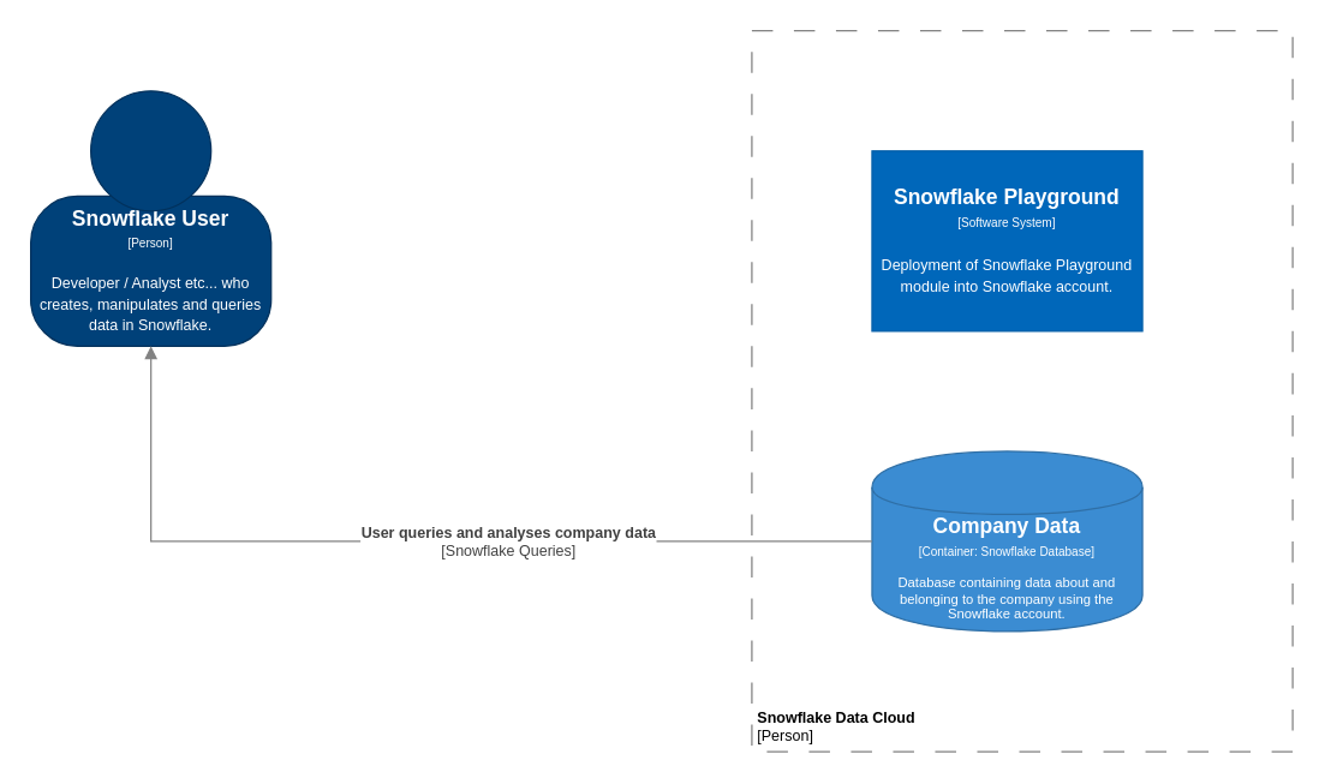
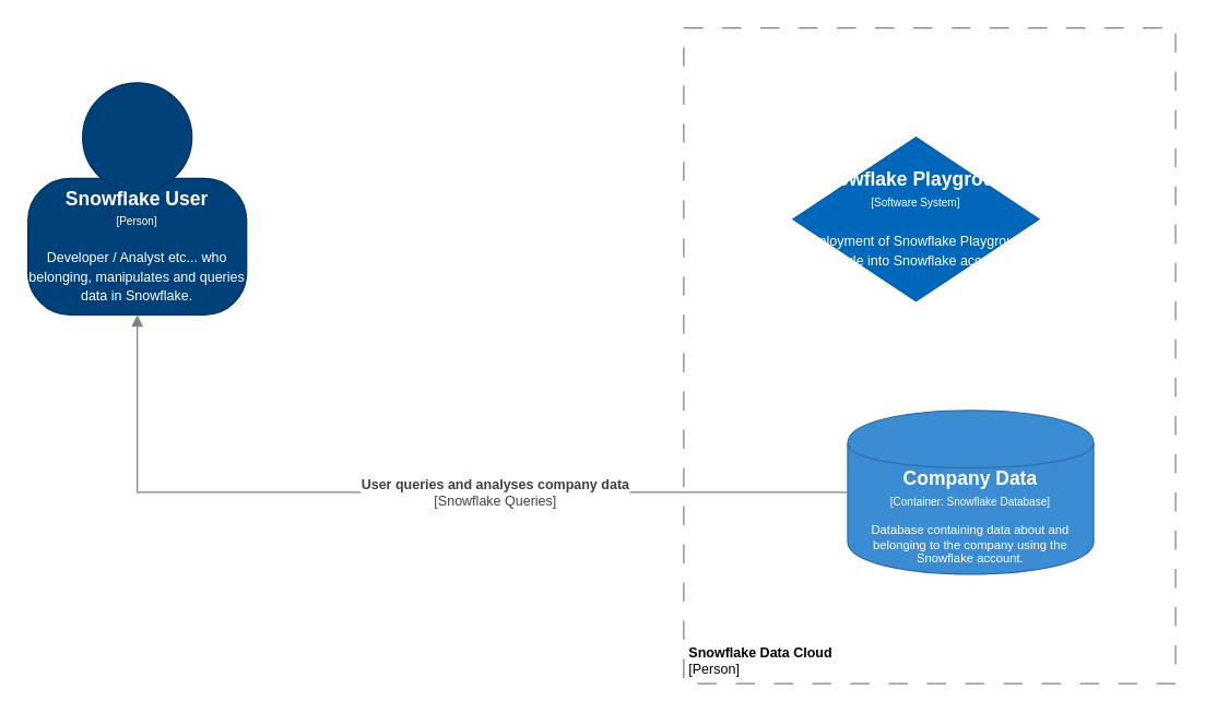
- <mxCell id="6" value="&lt;div&gt;&lt;span style=&quot;font-size: 14px&quot;&gt;&lt;b&gt;Snowflake Playground&lt;/b&gt;&lt;/span&gt;&lt;/div&gt;&lt;div&gt;&lt;span style=&quot;font-size: 8px&quot;&gt;[Software System]&lt;/span&gt;&lt;/div&gt;&lt;div&gt;&lt;span style=&quot;font-size: 8px&quot;&gt;&lt;br&gt;&lt;/span&gt;&lt;/div&gt;&lt;div&gt;&lt;font size=&quot;1&quot;&gt;Deployment of Snowflake Playground module into Snowflake account.&lt;/font&gt;&lt;/div&gt;" style="rounded=0;whiteSpace=wrap;html=1;fillColor=#0067BA;fontColor=#FFFFFF;strokeColor=#005DA8;resizable=0;rotatable=0;metaEdit=1;" vertex="1" parent="1"><mxGeometry x="580" y="100" width="180" height="120" as="geometry" /></mxCell>
+ <mxCell id="6" value="&lt;div&gt;&lt;span style=&quot;font-size: 14px&quot;&gt;&lt;b&gt;Snowflake Playground&lt;/b&gt;&lt;/span&gt;&lt;/div&gt;&lt;div&gt;&lt;span style=&quot;font-size: 8px&quot;&gt;[Software System]&lt;/span&gt;&lt;/div&gt;&lt;div&gt;&lt;span style=&quot;font-size: 8px&quot;&gt;&lt;br&gt;&lt;/span&gt;&lt;/div&gt;&lt;div&gt;&lt;font size=&quot;1&quot;&gt;Deployment of Snowflake Playground module into Snowflake account.&lt;/font&gt;&lt;/div&gt;" style="rhombus;whiteSpace=wrap;html=1;fillColor=#0067BA;fontColor=#FFFFFF;strokeColor=#005DA8;resizable=0;rotatable=0;metaEdit=1;" vertex="1" parent="1"><mxGeometry x="580" y="100" width="180" height="120" as="geometry" /></mxCell>
- <mxCell id="4" value="&lt;div style=&quot;color: rgb(255 , 255 , 255) ; white-space: normal&quot;&gt;&lt;span style=&quot;font-size: 14px&quot;&gt;&lt;b&gt;Snowflake User&lt;/b&gt;&lt;/span&gt;&lt;/div&gt;&lt;div style=&quot;color: rgb(255 , 255 , 255) ; white-space: normal&quot;&gt;&lt;font style=&quot;font-size: 8px&quot;&gt;[Person]&lt;/font&gt;&lt;/div&gt;&lt;div style=&quot;color: rgb(255 , 255 , 255) ; white-space: normal ; font-size: 8px&quot;&gt;&lt;span style=&quot;font-size: x-small&quot;&gt;&lt;br&gt;&lt;/span&gt;&lt;/div&gt;&lt;div style=&quot;color: rgb(255 , 255 , 255) ; white-space: normal&quot;&gt;&lt;font size=&quot;1&quot;&gt;Developer / Analyst etc... who creates, manipulates and queries data in Snowflake.&lt;/font&gt;&lt;/div&gt;" style="rounded=1;whiteSpace=wrap;html=1;strokeColor=#00315C;fillColor=#004179;fontColor=#000000;arcSize=31;metaEdit=1;" vertex="1" parent="3"><mxGeometry y="70" width="160" height="100" as="geometry" /></mxCell>
+ <mxCell id="4" value="&lt;div style=&quot;color: rgb(255 , 255 , 255) ; white-space: normal&quot;&gt;&lt;span style=&quot;font-size: 14px&quot;&gt;&lt;b&gt;Snowflake User&lt;/b&gt;&lt;/span&gt;&lt;/div&gt;&lt;div style=&quot;color: rgb(255 , 255 , 255) ; white-space: normal&quot;&gt;&lt;font style=&quot;font-size: 8px&quot;&gt;[Person]&lt;/font&gt;&lt;/div&gt;&lt;div style=&quot;color: rgb(255 , 255 , 255) ; white-space: normal ; font-size: 8px&quot;&gt;&lt;span style=&quot;font-size: x-small&quot;&gt;&lt;br&gt;&lt;/span&gt;&lt;/div&gt;&lt;div style=&quot;color: rgb(255 , 255 , 255) ; white-space: normal&quot;&gt;&lt;font size=&quot;1&quot;&gt;Developer / Analyst etc... who belonging, manipulates and queries data in Snowflake.&lt;/font&gt;&lt;/div&gt;" style="rounded=1;whiteSpace=wrap;html=1;strokeColor=#00315C;fillColor=#004179;fontColor=#000000;arcSize=31;metaEdit=1;" vertex="1" parent="3"><mxGeometry y="70" width="160" height="100" as="geometry" /></mxCell>
- <mxCell id="7" value="&lt;div style=&quot;color: rgb(255 , 255 , 255) ; white-space: normal&quot;&gt;&lt;span style=&quot;font-size: 14px&quot;&gt;&lt;b&gt;Company Data&lt;/b&gt;&lt;/span&gt;&lt;/div&gt;&lt;div style=&quot;color: rgb(255 , 255 , 255) ; font-size: 12px ; white-space: normal&quot;&gt;&lt;font style=&quot;font-size: 8px&quot;&gt;[Container: Snowflake Database]&lt;/font&gt;&lt;/div&gt;&lt;div style=&quot;color: rgb(255 , 255 , 255) ; white-space: normal ; font-size: 8px&quot;&gt;&lt;font style=&quot;line-height: 9.6px&quot;&gt;&lt;br&gt;&lt;/font&gt;&lt;/div&gt;&lt;div style=&quot;color: rgb(255 , 255 , 255) ; white-space: normal&quot;&gt;Database containing data about and belonging to the company using the Snowflake account.&lt;/div&gt;" style="shape=cylinder;whiteSpace=wrap;html=1;boundedLbl=1;backgroundOutline=1;strokeColor=#2F6FA6;strokeWidth=1;fillColor=#3B8CD2;fontSize=9;fontColor=#000000;align=center;resizable=0;rotatable=0;metaEdit=1;" vertex="1" parent="1"><mxGeometry x="580" y="300" width="180" height="120" as="geometry" /></mxCell>
+ <mxCell id="7" value="&lt;div style=&quot;color: rgb(255 , 255 , 255) ; white-space: normal&quot;&gt;&lt;span style=&quot;font-size: 14px&quot;&gt;&lt;b&gt;Company Data&lt;/b&gt;&lt;/span&gt;&lt;/div&gt;&lt;div style=&quot;color: rgb(255 , 255 , 255) ; font-size: 12px ; white-space: normal&quot;&gt;&lt;font style=&quot;font-size: 8px&quot;&gt;[Container: Snowflake Database]&lt;/font&gt;&lt;/div&gt;&lt;div style=&quot;color: rgb(255 , 255 , 255) ; white-space: normal ; font-size: 8px&quot;&gt;&lt;font style=&quot;line-height: 9.6px&quot;&gt;&lt;br&gt;&lt;/font&gt;&lt;/div&gt;&lt;div style=&quot;color: rgb(255 , 255 , 255) ; white-space: normal&quot;&gt;Database containing data about and belonging to the company using the Snowflake account.&lt;/div&gt;" style="shape=cylinder;whiteSpace=wrap;html=1;boundedLbl=1;backgroundOutline=1;strokeColor=#2F6FA6;strokeWidth=1;fillColor=#3B8CD2;fontSize=9;fontColor=#000000;align=center;resizable=0;rotatable=0;metaEdit=1;" vertex="1" parent="1"><mxGeometry x="620" y="300" width="180" height="120" as="geometry" /></mxCell>
